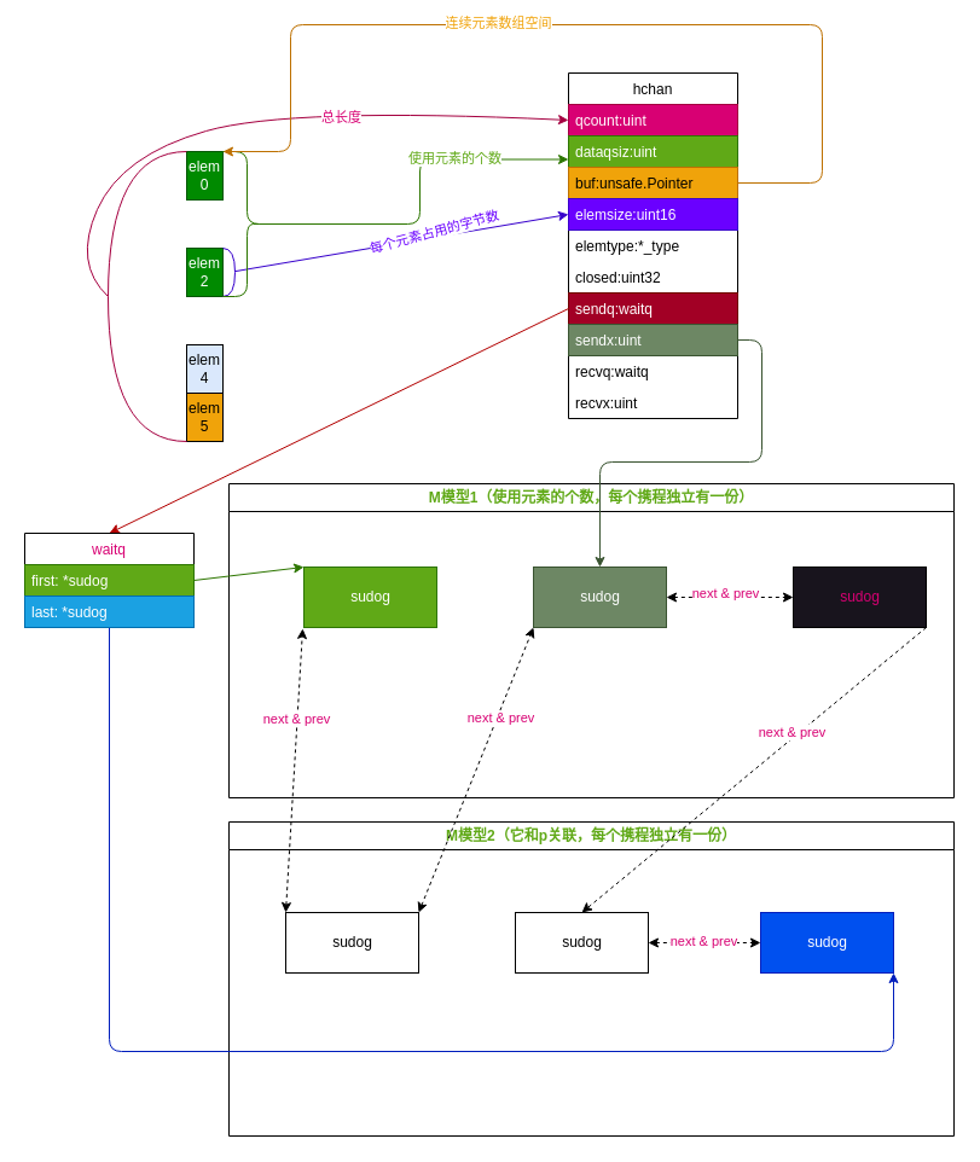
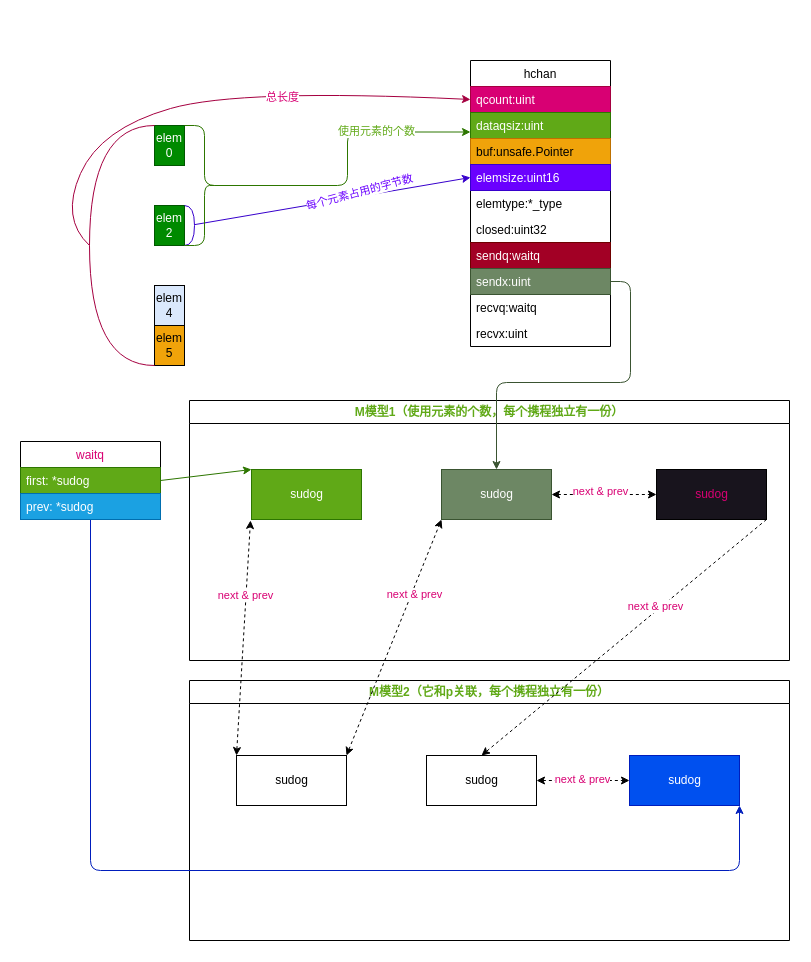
- <mxCell id="52" style="edgeStyle=orthogonalEdgeStyle;html=1;exitX=1;exitY=0.5;exitDx=0;exitDy=0;fontColor=#60a917;startArrow=none;startFill=0;entryX=1;entryY=0;entryDx=0;entryDy=0;fillColor=#f0a30a;strokeColor=#BD7000;" edge="1" parent="1" source="21" target="2"><mxGeometry relative="1" as="geometry"><mxPoint x="180" y="70" as="targetPoint" /><Array as="points"><mxPoint x="680" y="151" /><mxPoint x="680" y="20" /><mxPoint x="240" y="20" /><mxPoint x="240" y="125" /></Array></mxGeometry></mxCell>
- <mxCell id="53" value="连续元素数组空间" style="edgeLabel;html=1;align=center;verticalAlign=middle;resizable=0;points=[];fontColor=#f0a30a;" vertex="1" connectable="0" parent="52"><mxGeometry x="0.175" y="-2" relative="1" as="geometry"><mxPoint x="1" as="offset" /></mxGeometry></mxCell>
- <mxCell id="29" style="edgeStyle=none;html=1;exitX=0;exitY=0.5;exitDx=0;exitDy=0;entryX=0.5;entryY=0;entryDx=0;entryDy=0;fontColor=#d80073;fillColor=#e51400;strokeColor=#B20000;" edge="1" parent="1" source="25" target="38"><mxGeometry relative="1" as="geometry" /></mxCell>
- <mxCell id="40" value="last: *sudog" style="text;strokeColor=#006EAF;fillColor=#1ba1e2;align=left;verticalAlign=top;spacingLeft=4;spacingRight=4;overflow=hidden;rotatable=0;points=[[0,0.5],[1,0.5]];portConstraint=eastwest;fontColor=#ffffff;" vertex="1" parent="38"><mxGeometry y="52" width="140" height="26" as="geometry" /></mxCell>
+ <mxCell id="40" value="prev: *sudog" style="text;strokeColor=#006EAF;fillColor=#1ba1e2;align=left;verticalAlign=top;spacingLeft=4;spacingRight=4;overflow=hidden;rotatable=0;points=[[0,0.5],[1,0.5]];portConstraint=eastwest;fontColor=#ffffff;" vertex="1" parent="38"><mxGeometry y="52" width="140" height="26" as="geometry" /></mxCell>
